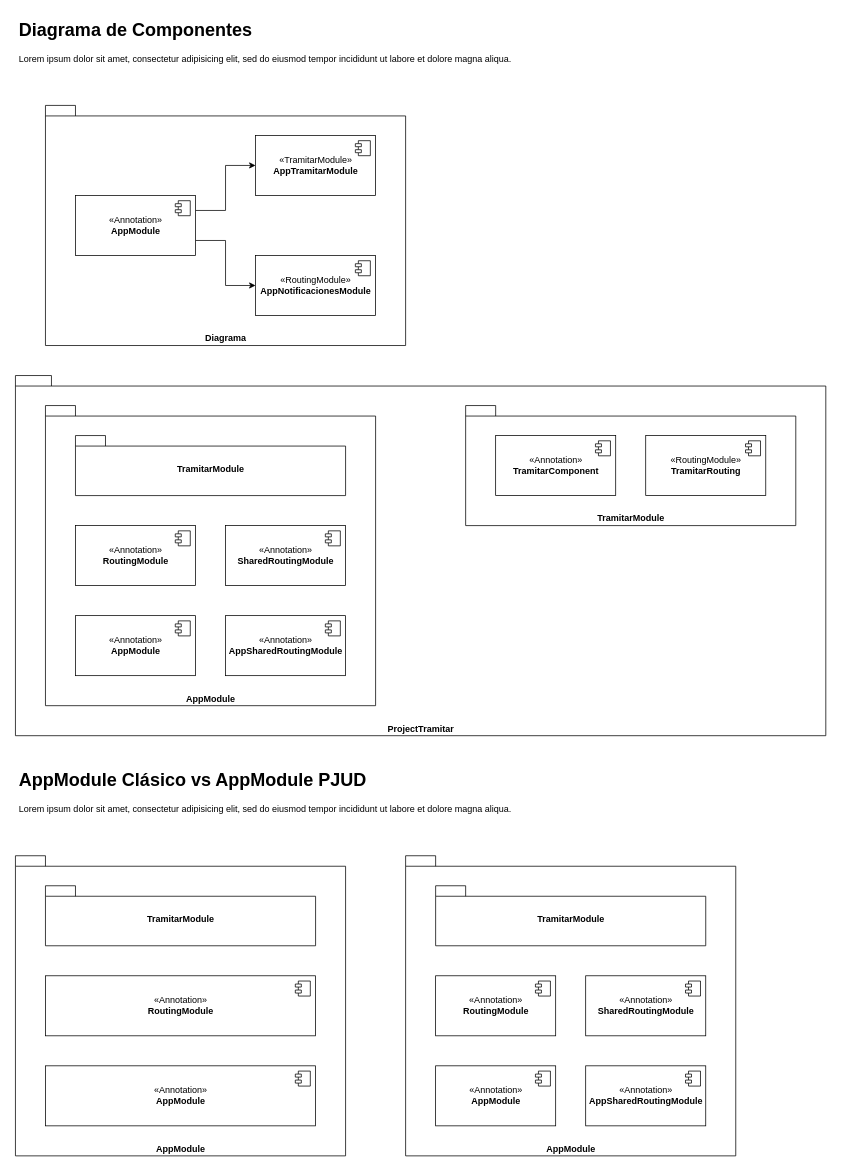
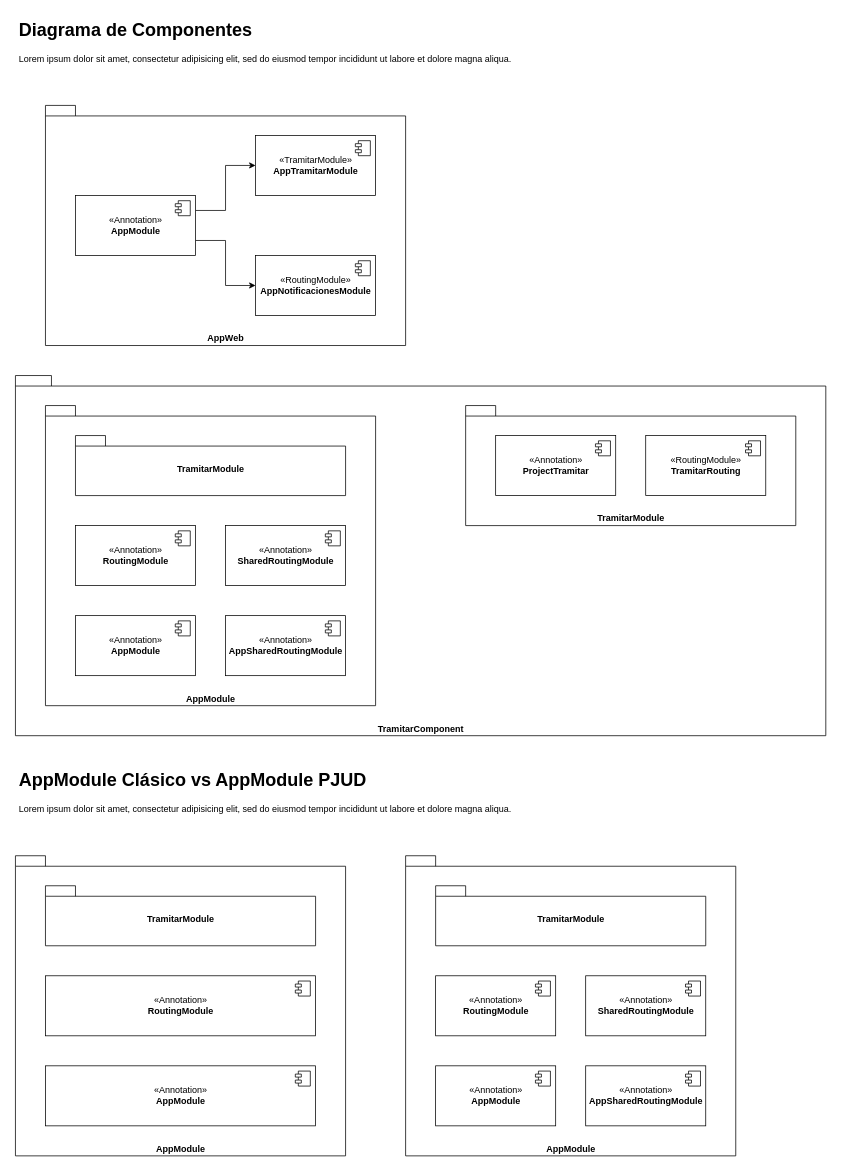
- <mxCell id="4" value="Diagrama" style="shape=folder;fontStyle=1;spacingTop=10;tabWidth=40;tabHeight=14;tabPosition=left;html=1;verticalAlign=bottom;" vertex="1" parent="1"><mxGeometry x="60" y="140" width="480" height="320" as="geometry" /></mxCell>
+ <mxCell id="4" value="AppWeb" style="shape=folder;fontStyle=1;spacingTop=10;tabWidth=40;tabHeight=14;tabPosition=left;html=1;verticalAlign=bottom;" vertex="1" parent="1"><mxGeometry x="60" y="140" width="480" height="320" as="geometry" /></mxCell>
- <mxCell id="15" value="«Annotation»&lt;br&gt;&lt;b&gt;TramitarComponent&lt;/b&gt;" style="html=1;dropTarget=0;" vertex="1" parent="1"><mxGeometry x="660" y="580" width="160" height="80" as="geometry" /></mxCell>
+ <mxCell id="15" value="«Annotation»&lt;br&gt;&lt;b&gt;ProjectTramitar&lt;/b&gt;" style="html=1;dropTarget=0;" vertex="1" parent="1"><mxGeometry x="660" y="580" width="160" height="80" as="geometry" /></mxCell>
- <mxCell id="2" value="ProjectTramitar" style="shape=folder;fontStyle=1;spacingTop=10;tabWidth=40;tabHeight=14;tabPosition=left;html=1;verticalAlign=bottom;" vertex="1" parent="1"><mxGeometry x="20" y="500" width="1080" height="480" as="geometry" /></mxCell>
+ <mxCell id="2" value="TramitarComponent" style="shape=folder;fontStyle=1;spacingTop=10;tabWidth=40;tabHeight=14;tabPosition=left;html=1;verticalAlign=bottom;" vertex="1" parent="1"><mxGeometry x="20" y="500" width="1080" height="480" as="geometry" /></mxCell>
